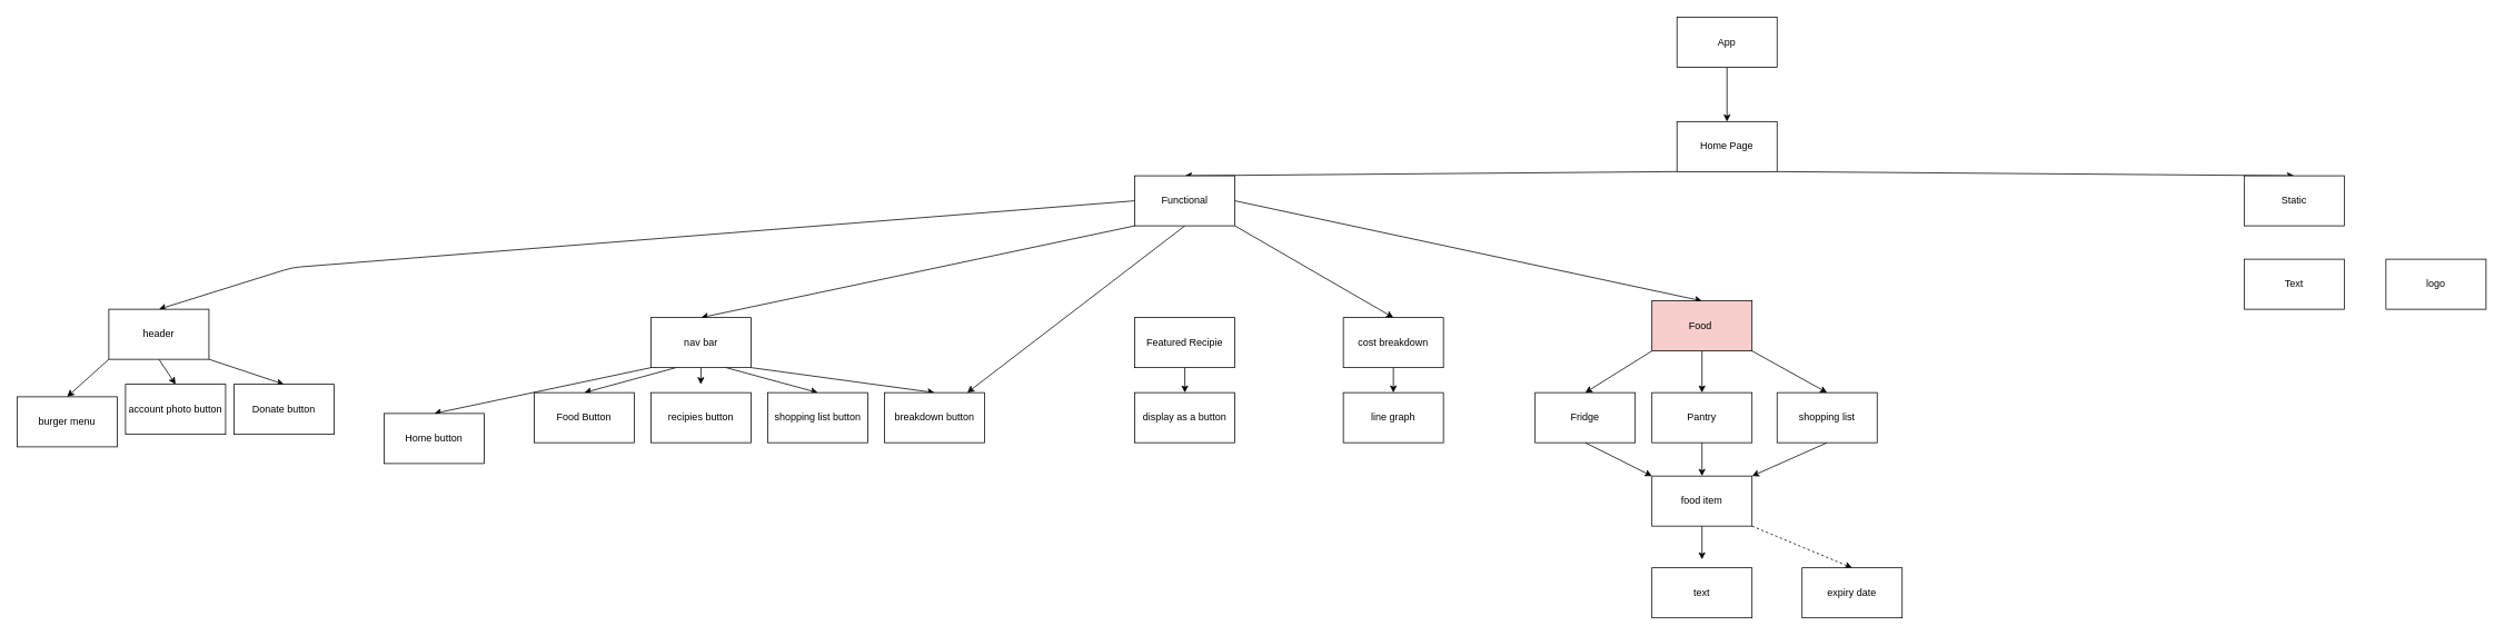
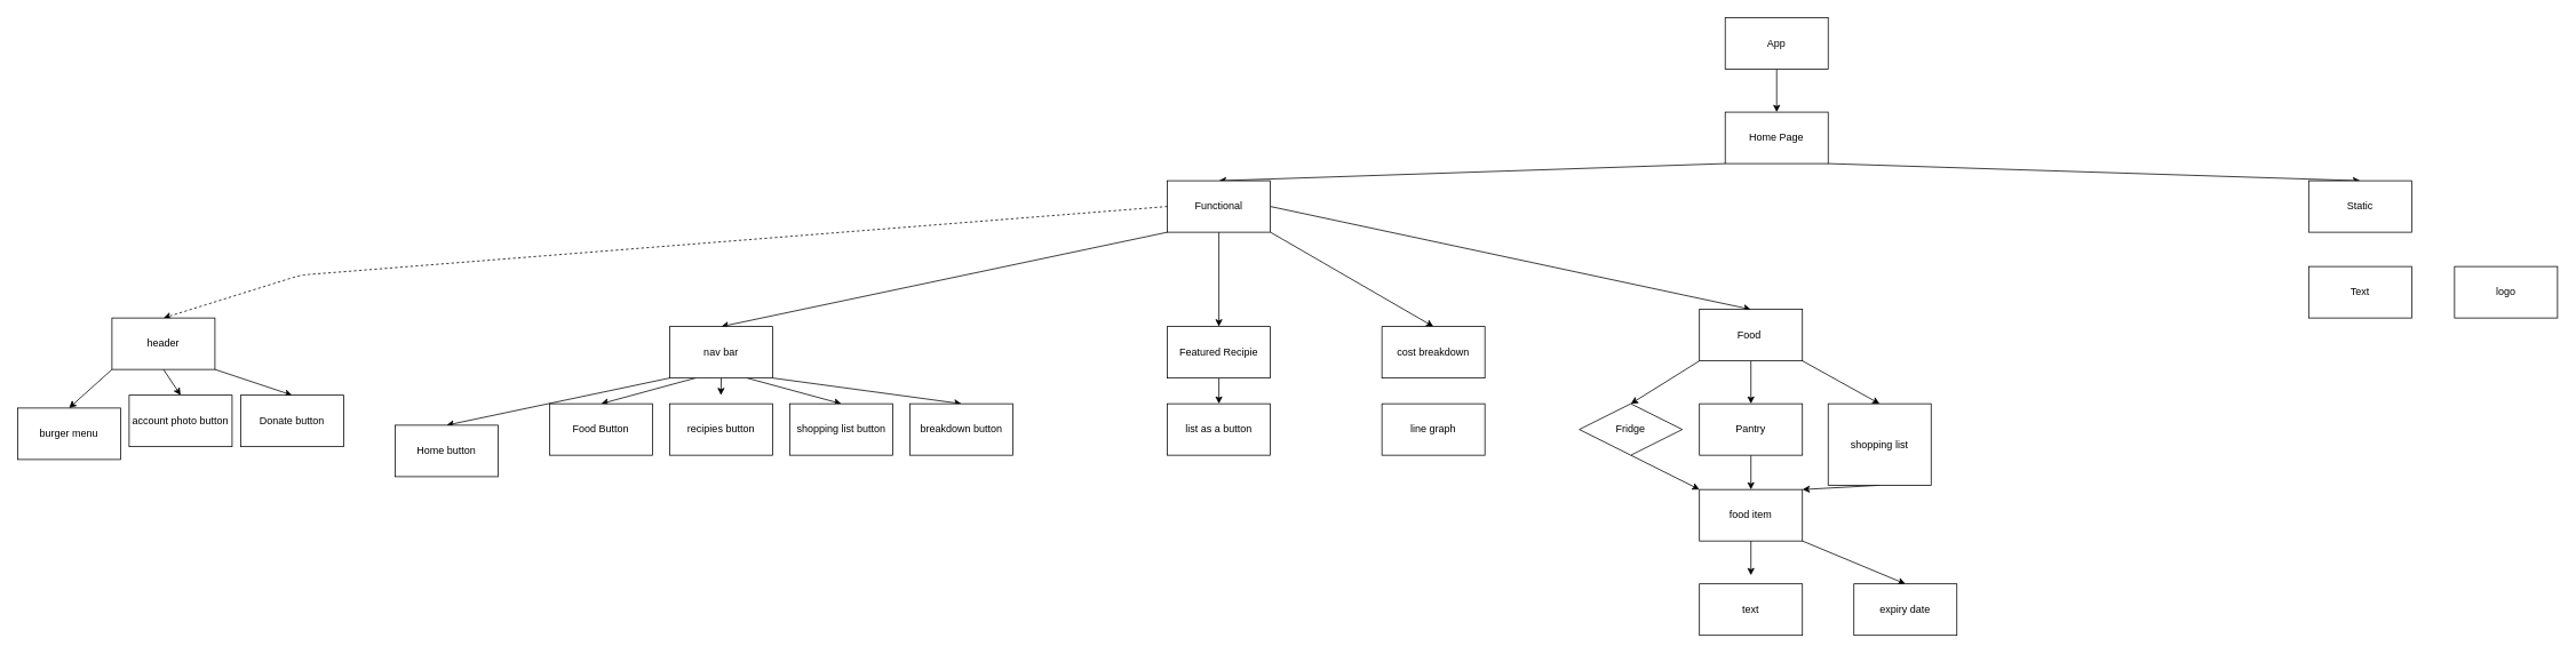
- <mxCell id="6" value="Home Page" style="rounded=0;whiteSpace=wrap;html=1;" vertex="1" parent="1"><mxGeometry x="2010" y="145" width="120" height="60" as="geometry" /></mxCell>
+ <mxCell id="6" value="Home Page" style="rounded=0;whiteSpace=wrap;html=1;" vertex="1" parent="1"><mxGeometry x="2010" y="130" width="120" height="60" as="geometry" /></mxCell>
- <mxCell id="7" style="edgeStyle=none;html=1;exitX=0;exitY=0.5;exitDx=0;exitDy=0;entryX=0.5;entryY=0;entryDx=0;entryDy=0;" edge="1" parent="1" source="12" target="28"><mxGeometry relative="1" as="geometry"><Array as="points"><mxPoint x="350" y="320" /></Array></mxGeometry></mxCell>
+ <mxCell id="7" style="edgeStyle=none;html=1;exitX=0;exitY=0.5;exitDx=0;exitDy=0;entryX=0.5;entryY=0;entryDx=0;entryDy=0;dashed=1;" edge="1" parent="1" source="12" target="28"><mxGeometry relative="1" as="geometry"><Array as="points"><mxPoint x="350" y="320" /></Array></mxGeometry></mxCell>
- <mxCell id="9" style="edgeStyle=none;html=1;exitX=0.5;exitY=1;exitDx=0;exitDy=0;" edge="1" parent="1" source="12" target="38"><mxGeometry relative="1" as="geometry" /></mxCell>
+ <mxCell id="9" style="edgeStyle=none;html=1;exitX=0.5;exitY=1;exitDx=0;exitDy=0;entryX=0.5;entryY=0;entryDx=0;entryDy=0;" edge="1" parent="1" source="12" target="16"><mxGeometry relative="1" as="geometry" /></mxCell>
- <mxCell id="32" value="Food&amp;nbsp;" style="rounded=0;whiteSpace=wrap;html=1;fillColor=#f8cecc;" vertex="1" parent="1"><mxGeometry x="1980" y="360" width="120" height="60" as="geometry" /></mxCell>
+ <mxCell id="32" value="Food&amp;nbsp;" style="rounded=0;whiteSpace=wrap;html=1;" vertex="1" parent="1"><mxGeometry x="1980" y="360" width="120" height="60" as="geometry" /></mxCell>
- <mxCell id="36" style="edgeStyle=none;html=1;exitX=0.5;exitY=1;exitDx=0;exitDy=0;entryX=0.5;entryY=0;entryDx=0;entryDy=0;" edge="1" parent="1" source="37" target="35"><mxGeometry relative="1" as="geometry" /></mxCell>
- <mxCell id="14" value="display as a button" style="rounded=0;whiteSpace=wrap;html=1;" vertex="1" parent="1"><mxGeometry x="1360" y="470" width="120" height="60" as="geometry" /></mxCell>
+ <mxCell id="14" value="list as a button" style="rounded=0;whiteSpace=wrap;html=1;" vertex="1" parent="1"><mxGeometry x="1360" y="470" width="120" height="60" as="geometry" /></mxCell>
- <mxCell id="44" value="Fridge" style="rounded=0;whiteSpace=wrap;html=1;" vertex="1" parent="1"><mxGeometry x="1840" y="470" width="120" height="60" as="geometry" /></mxCell>
+ <mxCell id="44" value="Fridge" style="rhombus;whiteSpace=wrap;html=1;" vertex="1" parent="1"><mxGeometry x="1840" y="470" width="120" height="60" as="geometry" /></mxCell>
- <mxCell id="48" value="shopping list" style="rounded=0;whiteSpace=wrap;html=1;" vertex="1" parent="1"><mxGeometry x="2130" y="470" width="120" height="60" as="geometry" /></mxCell>
+ <mxCell id="48" value="shopping list" style="rounded=0;whiteSpace=wrap;html=1;" vertex="1" parent="1"><mxGeometry x="2130" y="470" width="120" height="95" as="geometry" /></mxCell>
- <mxCell id="51" style="edgeStyle=none;html=1;exitX=1;exitY=1;exitDx=0;exitDy=0;entryX=0.5;entryY=0;entryDx=0;entryDy=0;dashed=1;" edge="1" parent="1" source="52" target="53"><mxGeometry relative="1" as="geometry" /></mxCell>
+ <mxCell id="51" style="edgeStyle=none;html=1;exitX=1;exitY=1;exitDx=0;exitDy=0;entryX=0.5;entryY=0;entryDx=0;entryDy=0;" edge="1" parent="1" source="52" target="53"><mxGeometry relative="1" as="geometry" /></mxCell>
